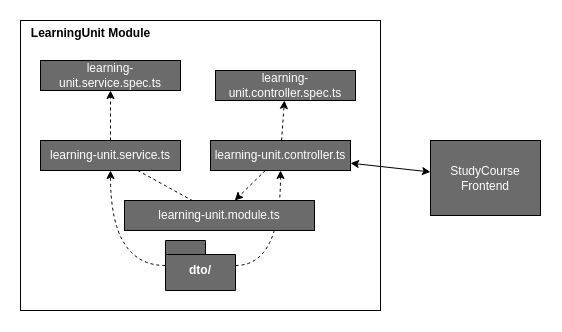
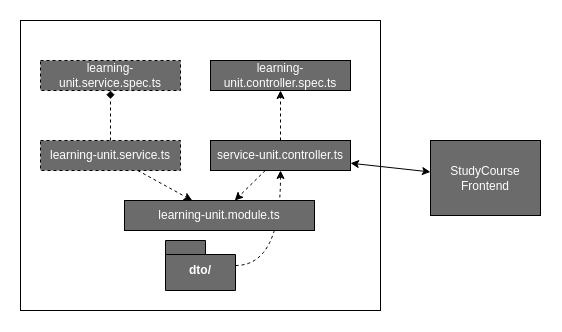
- <mxCell id="3" value="LearningUnit Module" style="text;align=center;fontStyle=1;verticalAlign=middle;spacingLeft=3;spacingRight=3;strokeColor=none;rotatable=0;points=[[0,0.5],[1,0.5]];portConstraint=eastwest;html=1;" vertex="1" parent="1"><mxGeometry x="50" y="20" width="80" height="26" as="geometry" /></mxCell>
- <mxCell id="17" value="learning-unit.service.spec.ts" style="html=1;whiteSpace=wrap;fillColor=#6B6B6B;fontColor=#FFFFFF;" vertex="1" parent="1"><mxGeometry x="40" y="60" width="140" height="30" as="geometry" /></mxCell>
+ <mxCell id="17" value="learning-unit.service.spec.ts" style="html=1;whiteSpace=wrap;fillColor=#6B6B6B;fontColor=#FFFFFF;dashed=1;" vertex="1" parent="1"><mxGeometry x="40" y="60" width="140" height="30" as="geometry" /></mxCell>
- <mxCell id="16" value="learning-unit.controller.spec.ts" style="html=1;whiteSpace=wrap;strokeColor=#000000;fillColor=#6B6B6B;fontColor=#FFFFFF;" vertex="1" parent="1"><mxGeometry x="215" y="70" width="140" height="30" as="geometry" /></mxCell>
+ <mxCell id="16" value="learning-unit.controller.spec.ts" style="html=1;whiteSpace=wrap;strokeColor=#000000;fillColor=#6B6B6B;fontColor=#FFFFFF;" vertex="1" parent="1"><mxGeometry x="210" y="60" width="140" height="30" as="geometry" /></mxCell>
- <mxCell id="14" style="rounded=0;orthogonalLoop=1;jettySize=auto;html=1;dashed=1;" edge="1" parent="1" source="15" target="17"><mxGeometry relative="1" as="geometry" /></mxCell>
+ <mxCell id="14" style="rounded=0;orthogonalLoop=1;jettySize=auto;html=1;dashed=1;endArrow=diamond;" edge="1" parent="1" source="15" target="17"><mxGeometry relative="1" as="geometry" /></mxCell>
- <mxCell id="15" value="learning-unit.service.ts" style="html=1;whiteSpace=wrap;fillColor=#6B6B6B;fontColor=#FFFFFF;" vertex="1" parent="1"><mxGeometry x="40" y="140" width="140" height="30" as="geometry" /></mxCell>
+ <mxCell id="15" value="learning-unit.service.ts" style="html=1;whiteSpace=wrap;fillColor=#6B6B6B;fontColor=#FFFFFF;dashed=1;" vertex="1" parent="1"><mxGeometry x="40" y="140" width="140" height="30" as="geometry" /></mxCell>
- <mxCell id="12" value="learning-unit.controller.ts" style="html=1;whiteSpace=wrap;fillColor=#6B6B6B;fontColor=#FFFFFF;" vertex="1" parent="1"><mxGeometry x="210" y="140" width="140" height="30" as="geometry" /></mxCell>
+ <mxCell id="12" value="service-unit.controller.ts" style="html=1;whiteSpace=wrap;fillColor=#6B6B6B;fontColor=#FFFFFF;" vertex="1" parent="1"><mxGeometry x="210" y="140" width="140" height="30" as="geometry" /></mxCell>
- <mxCell id="13" style="rounded=0;orthogonalLoop=1;jettySize=auto;html=1;dashed=1;endArrow=none;" edge="1" parent="1" source="15" target="9"><mxGeometry relative="1" as="geometry" /></mxCell>
+ <mxCell id="13" style="rounded=0;orthogonalLoop=1;jettySize=auto;html=1;dashed=1;" edge="1" parent="1" source="15" target="9"><mxGeometry relative="1" as="geometry" /></mxCell>
- <mxCell id="7" style="edgeStyle=orthogonalEdgeStyle;rounded=0;orthogonalLoop=1;jettySize=auto;html=1;curved=1;dashed=1;" edge="1" parent="1" source="8" target="15"><mxGeometry relative="1" as="geometry"><Array as="points"><mxPoint x="110" y="265" /></Array></mxGeometry></mxCell>
